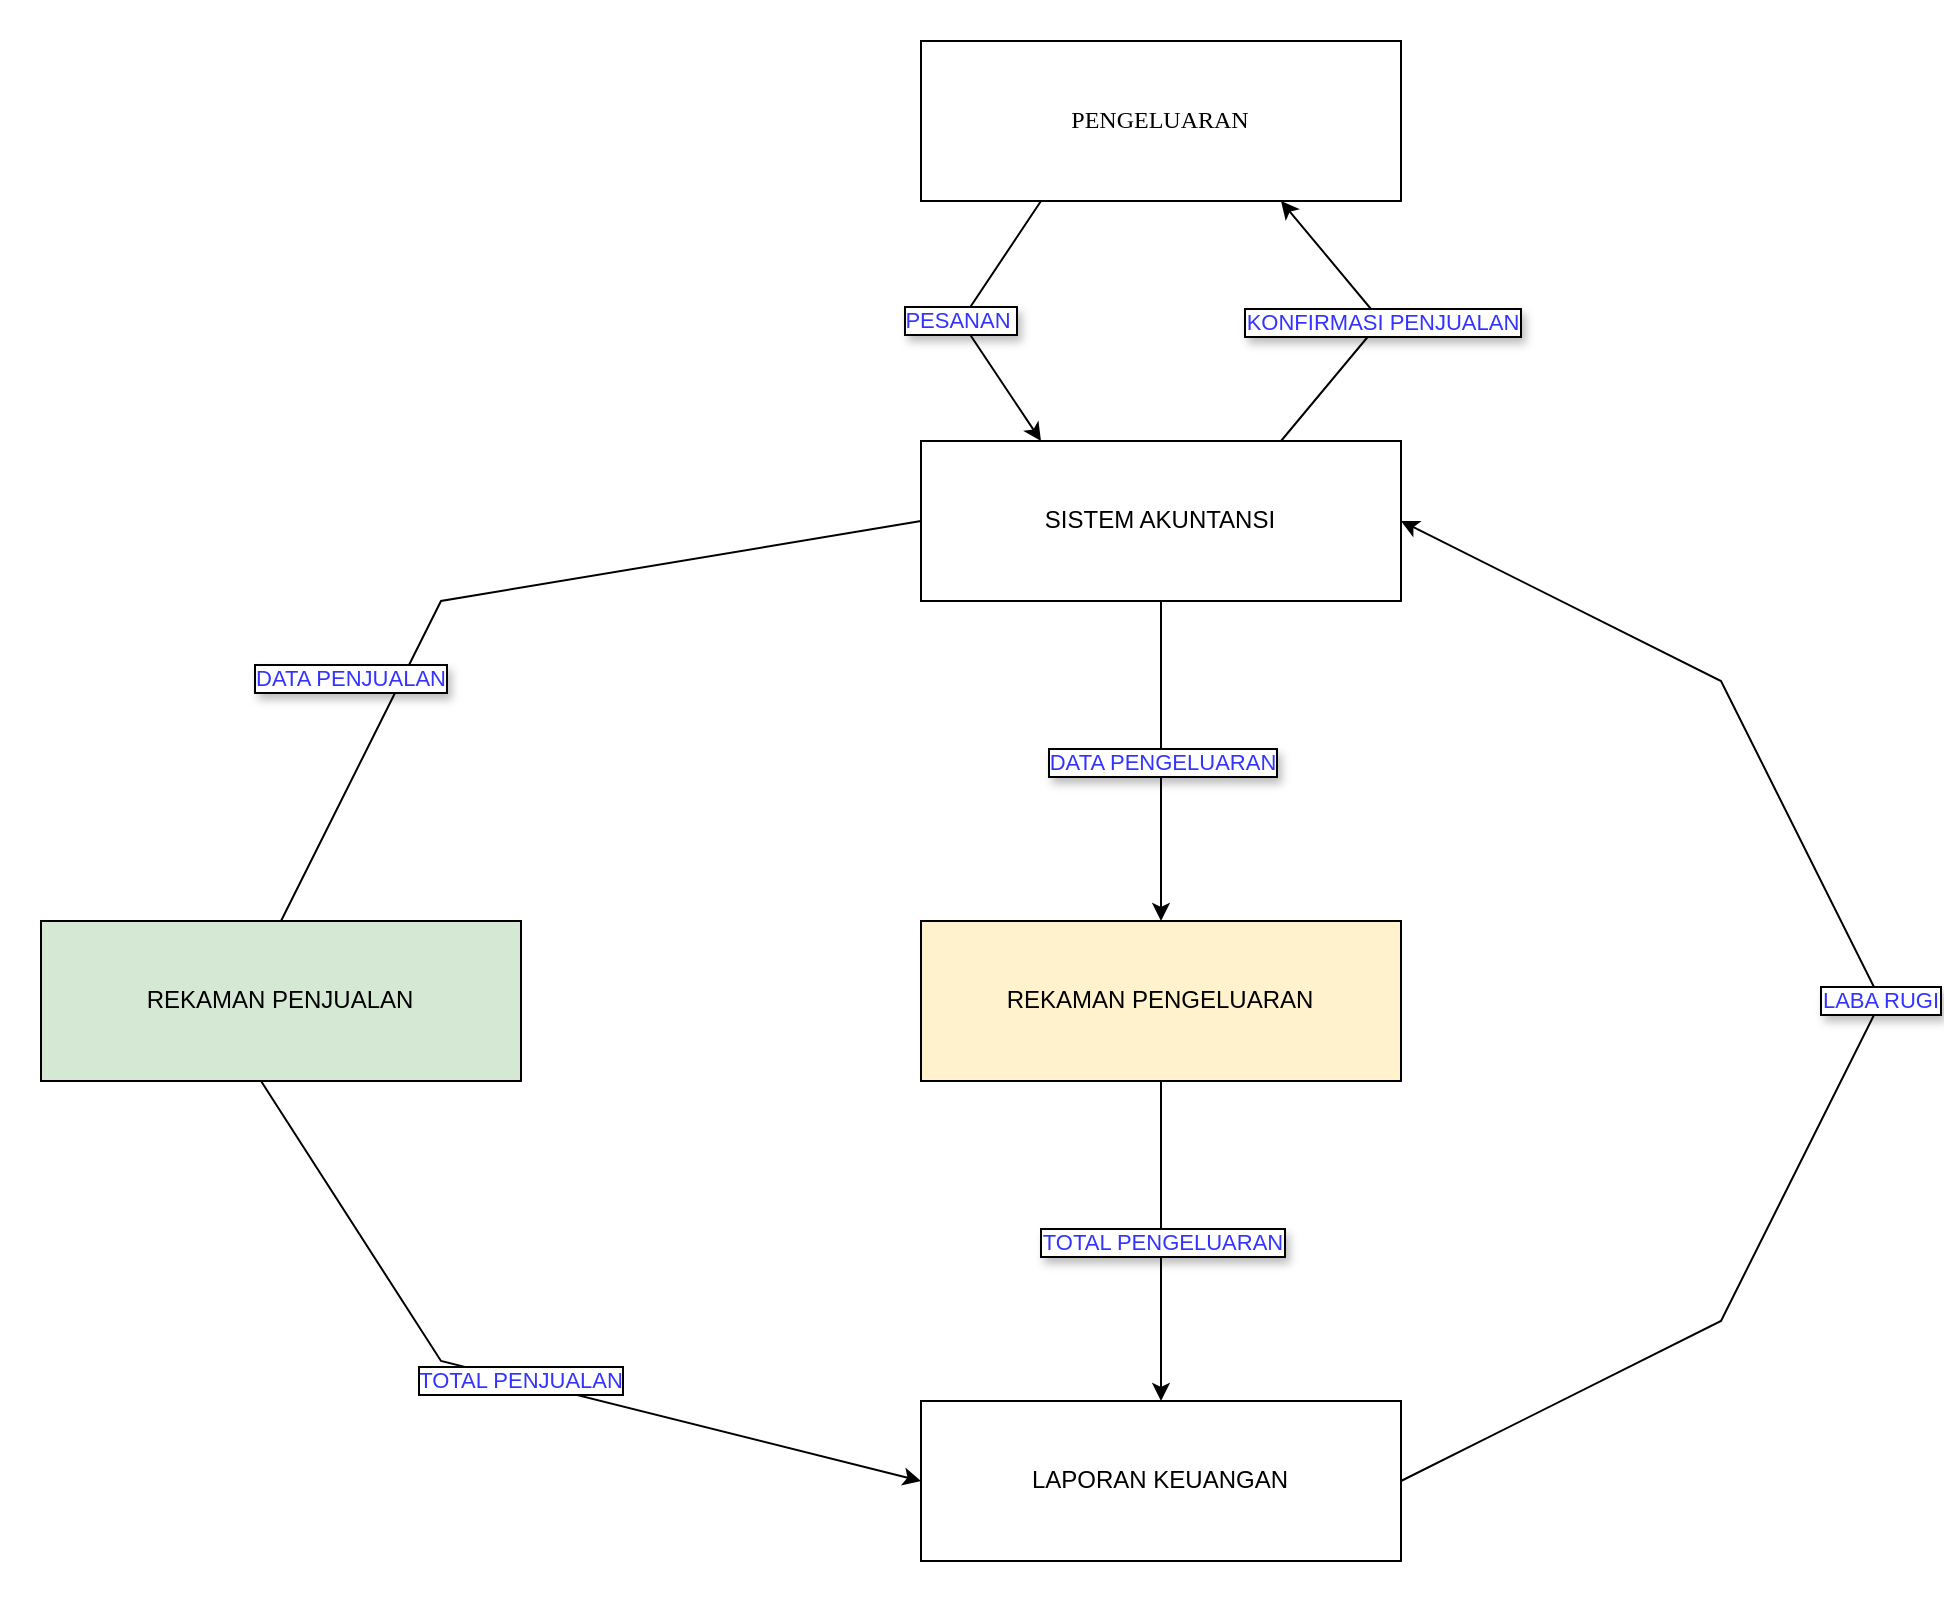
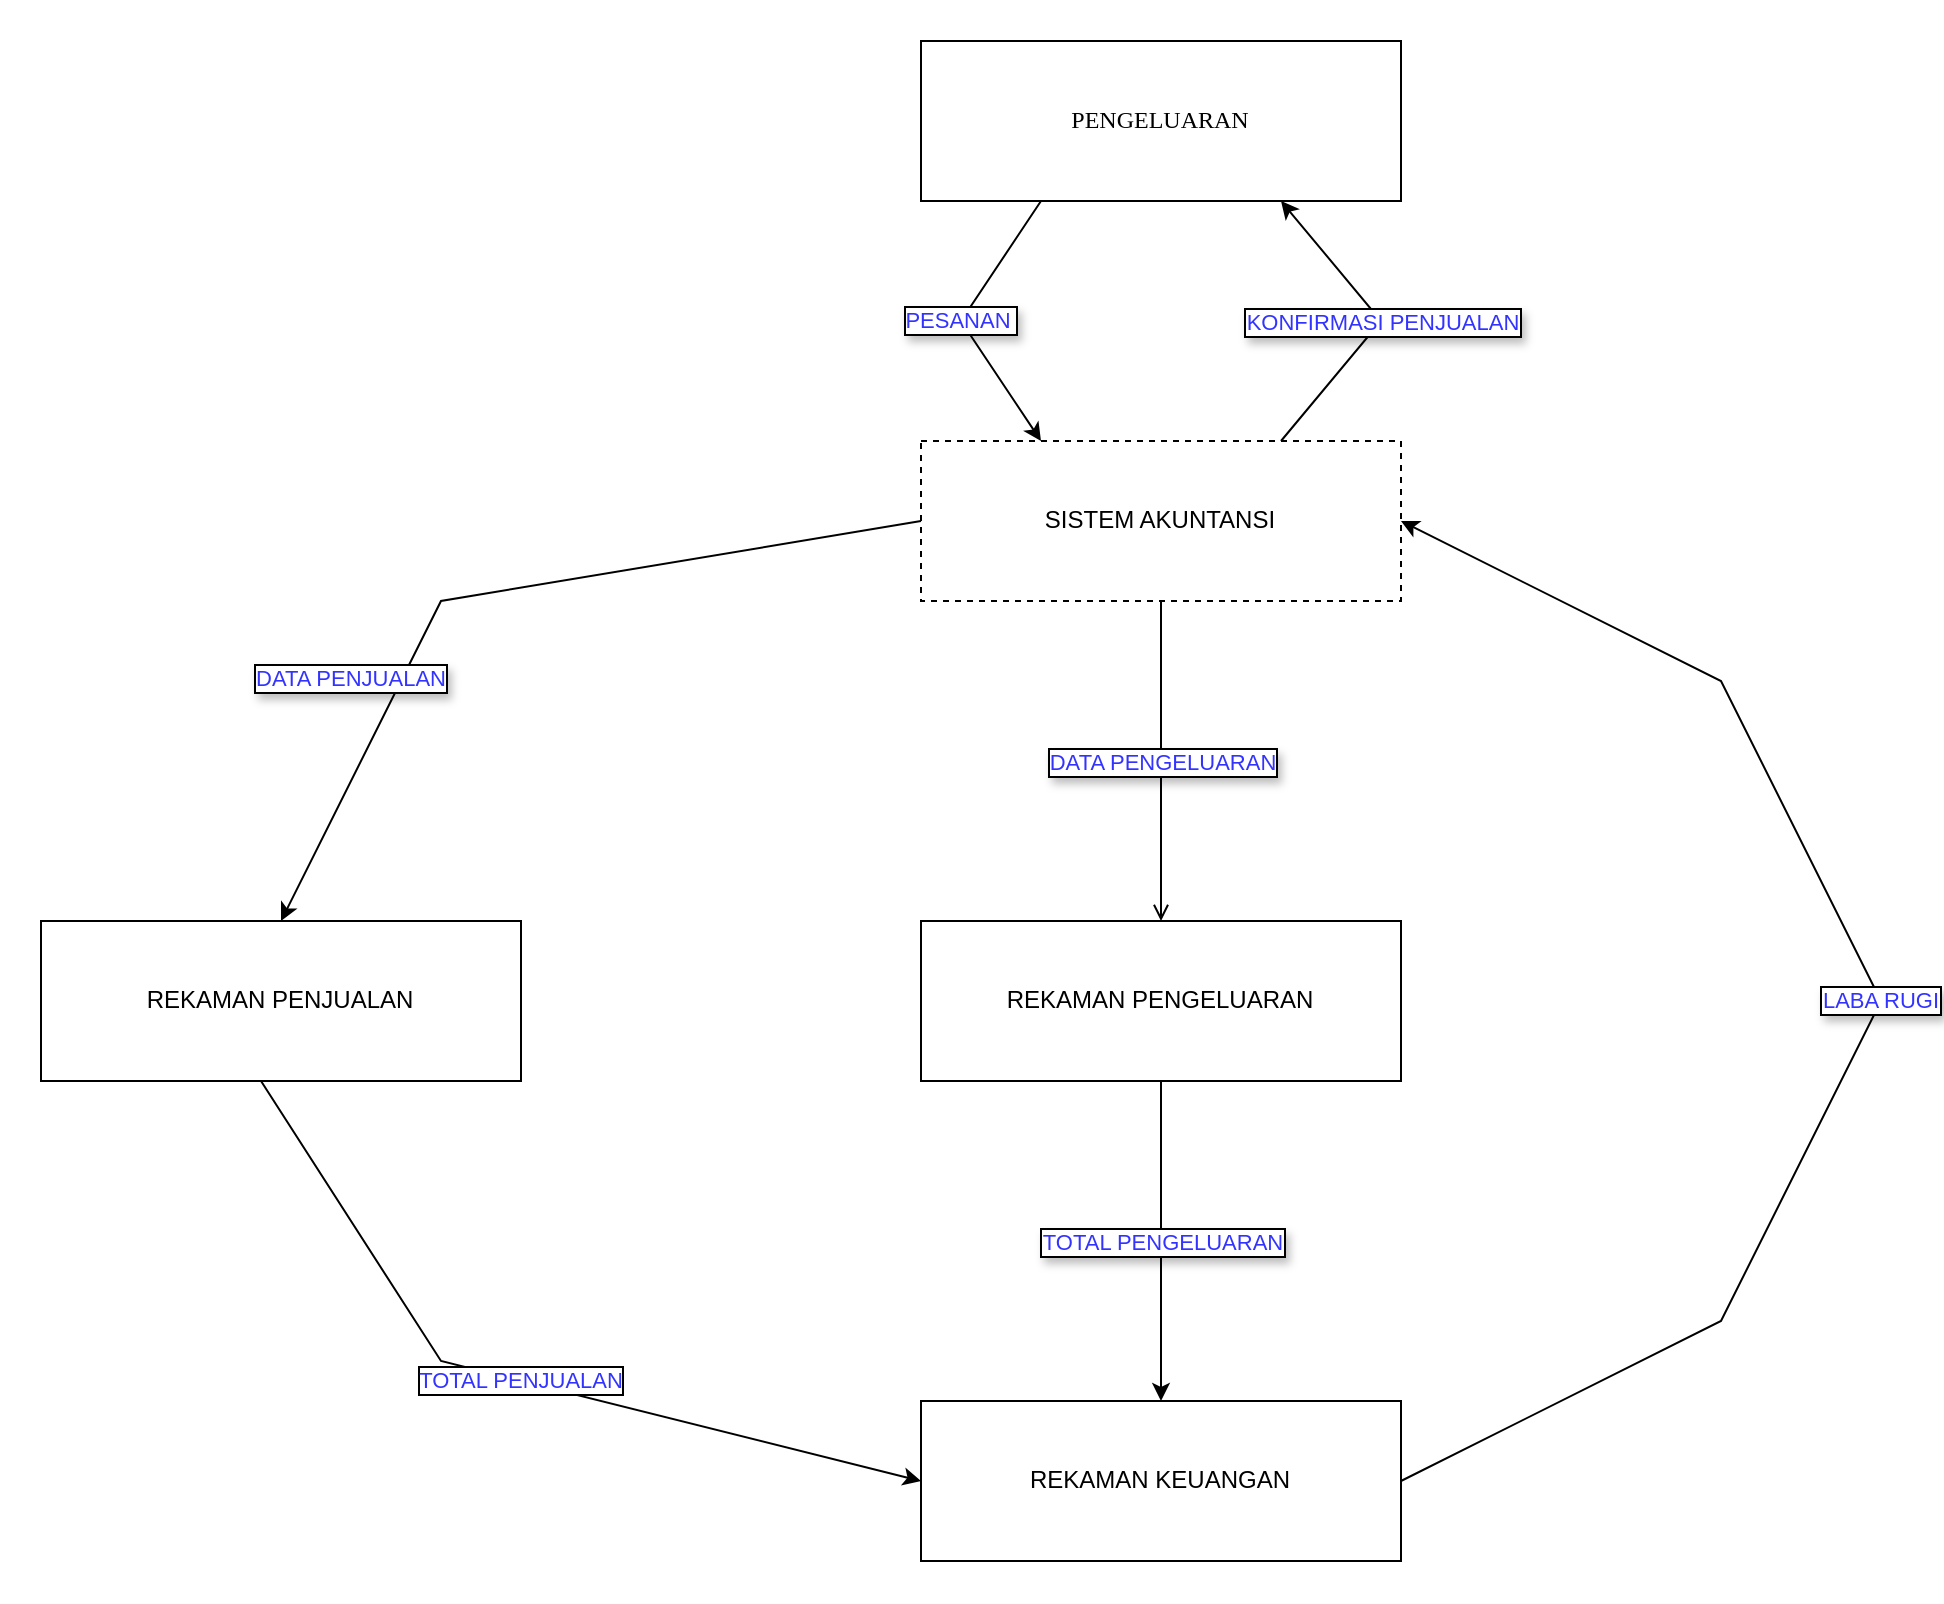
- <mxCell id="3" value="SISTEM AKUNTANSI" style="rounded=0;whiteSpace=wrap;html=1;" vertex="1" parent="1"><mxGeometry x="460" width="240" height="80" as="geometry" y="220" /></mxCell>
+ <mxCell id="3" value="SISTEM AKUNTANSI" style="rounded=0;whiteSpace=wrap;html=1;dashed=1;" vertex="1" parent="1"><mxGeometry x="460" width="240" height="80" as="geometry" y="220" /></mxCell>
- <mxCell id="14" value="" style="endArrow=classic;html=1;rounded=0;entryX=0.5;entryY=0;entryDx=0;entryDy=0;exitX=0.5;exitY=1;exitDx=0;exitDy=0;" edge="1" parent="1" source="3" target="5"><mxGeometry relative="1" as="geometry"><mxPoint x="480" y="350" as="sourcePoint" /><mxPoint x="580" y="350" as="targetPoint" /></mxGeometry></mxCell>
+ <mxCell id="14" value="" style="endArrow=open;html=1;rounded=0;entryX=0.5;entryY=0;entryDx=0;entryDy=0;exitX=0.5;exitY=1;exitDx=0;exitDy=0;" edge="1" parent="1" source="3" target="5"><mxGeometry relative="1" as="geometry"><mxPoint x="480" y="350" as="sourcePoint" /><mxPoint x="580" y="350" as="targetPoint" /></mxGeometry></mxCell>
- <mxCell id="8" value="" style="endArrow=none;html=1;rounded=0;entryX=0.5;entryY=0;entryDx=0;entryDy=0;exitX=0;exitY=0.5;exitDx=0;exitDy=0;" edge="1" parent="1" source="3" target="7"><mxGeometry relative="1" as="geometry"><mxPoint x="260" y="410" as="sourcePoint" /><mxPoint x="360" y="410" as="targetPoint" /><Array as="points"><mxPoint x="220" y="300" /></Array></mxGeometry></mxCell>
+ <mxCell id="8" value="" style="endArrow=classic;html=1;rounded=0;entryX=0.5;entryY=0;entryDx=0;entryDy=0;exitX=0;exitY=0.5;exitDx=0;exitDy=0;" edge="1" parent="1" source="3" target="7"><mxGeometry relative="1" as="geometry"><mxPoint x="260" y="410" as="sourcePoint" /><mxPoint x="360" y="410" as="targetPoint" /><Array as="points"><mxPoint x="220" y="300" /></Array></mxGeometry></mxCell>
- <mxCell id="7" value="REKAMAN PENJUALAN" style="rounded=0;whiteSpace=wrap;html=1;fillColor=#d5e8d4;" vertex="1" parent="1"><mxGeometry x="20" y="460" width="240" height="80" as="geometry" /></mxCell>
+ <mxCell id="7" value="REKAMAN PENJUALAN" style="rounded=0;whiteSpace=wrap;html=1;" vertex="1" parent="1"><mxGeometry x="20" y="460" width="240" height="80" as="geometry" /></mxCell>
- <mxCell id="5" value="REKAMAN PENGELUARAN" style="rounded=0;whiteSpace=wrap;html=1;fillColor=#fff2cc;" vertex="1" parent="1"><mxGeometry x="460" y="460" width="240" height="80" as="geometry" /></mxCell>
+ <mxCell id="5" value="REKAMAN PENGELUARAN" style="rounded=0;whiteSpace=wrap;html=1;" vertex="1" parent="1"><mxGeometry x="460" y="460" width="240" height="80" as="geometry" /></mxCell>
- <mxCell id="6" value="LAPORAN KEUANGAN" style="rounded=0;whiteSpace=wrap;html=1;" vertex="1" parent="1"><mxGeometry x="460" y="700" width="240" height="80" as="geometry" /></mxCell>
+ <mxCell id="6" value="REKAMAN KEUANGAN" style="rounded=0;whiteSpace=wrap;html=1;" vertex="1" parent="1"><mxGeometry x="460" y="700" width="240" height="80" as="geometry" /></mxCell>
